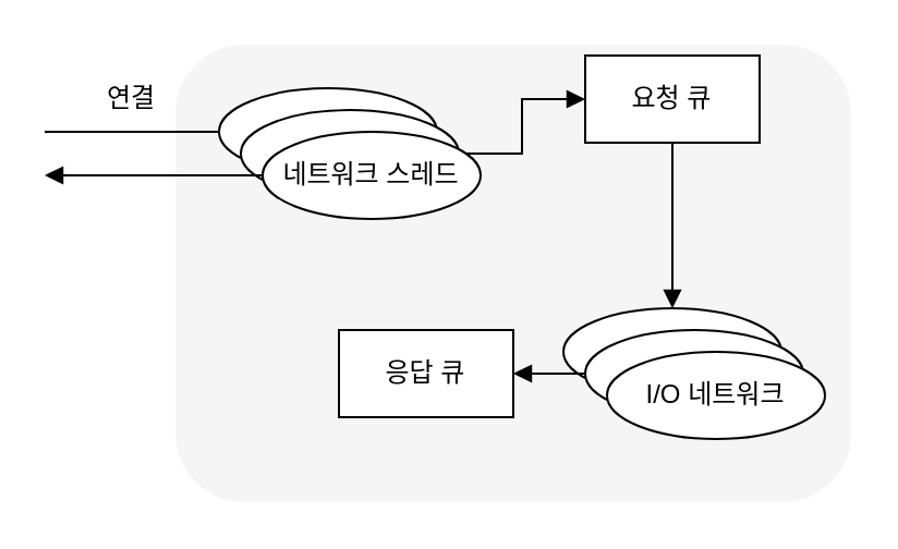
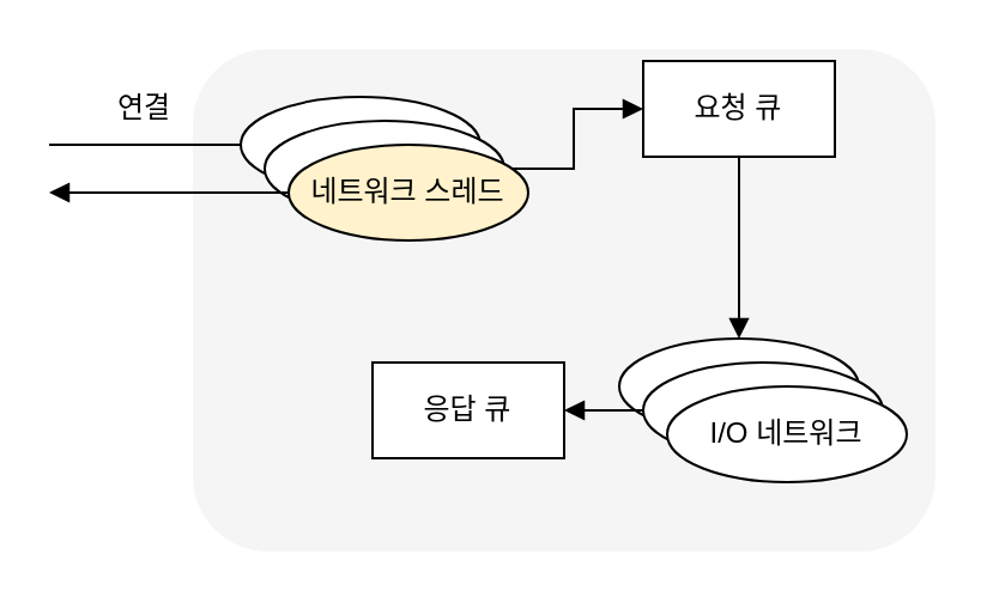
- <mxCell id="7" value="네트워크 스레드" style="ellipse;whiteSpace=wrap;html=1;" vertex="1" parent="1"><mxGeometry x="120" y="60" width="100" height="40" as="geometry" /></mxCell>
+ <mxCell id="7" value="네트워크 스레드" style="ellipse;whiteSpace=wrap;html=1;fillColor=#fff2cc;" vertex="1" parent="1"><mxGeometry x="120" y="60" width="100" height="40" as="geometry" /></mxCell>
